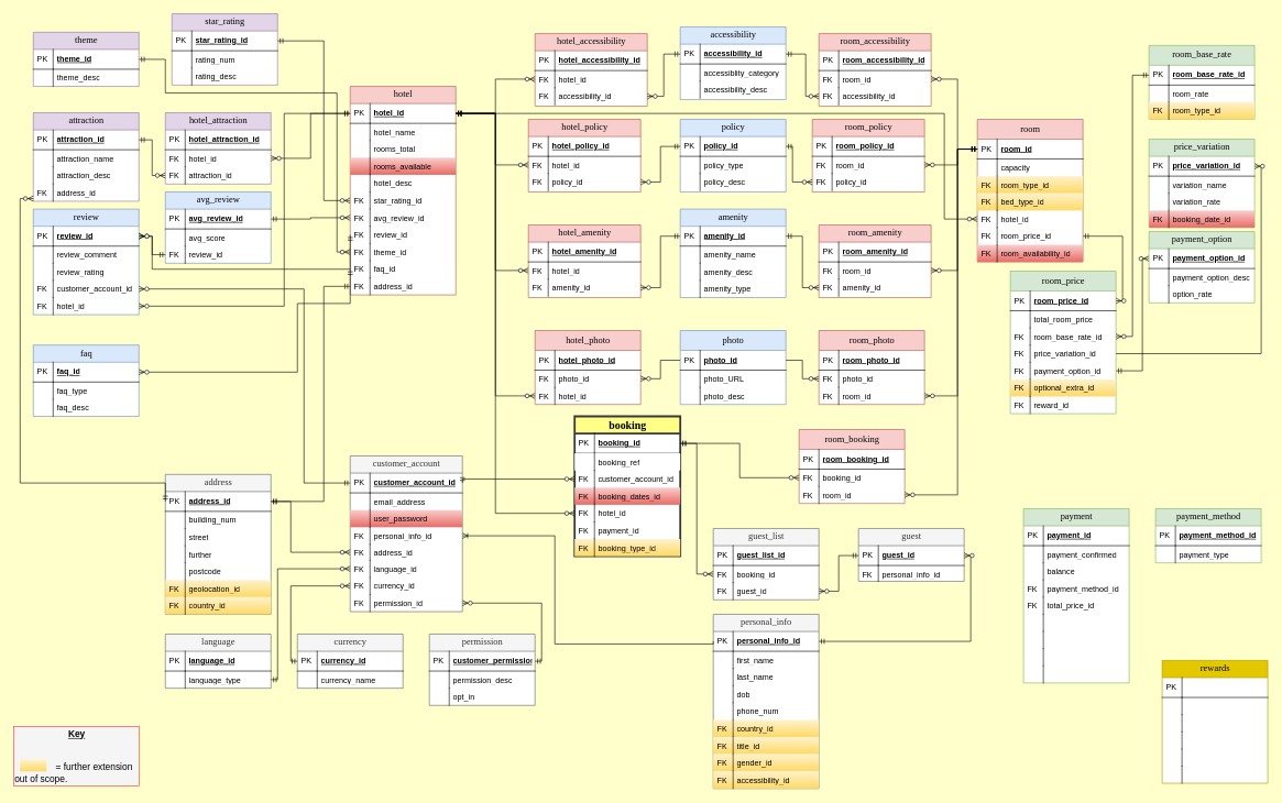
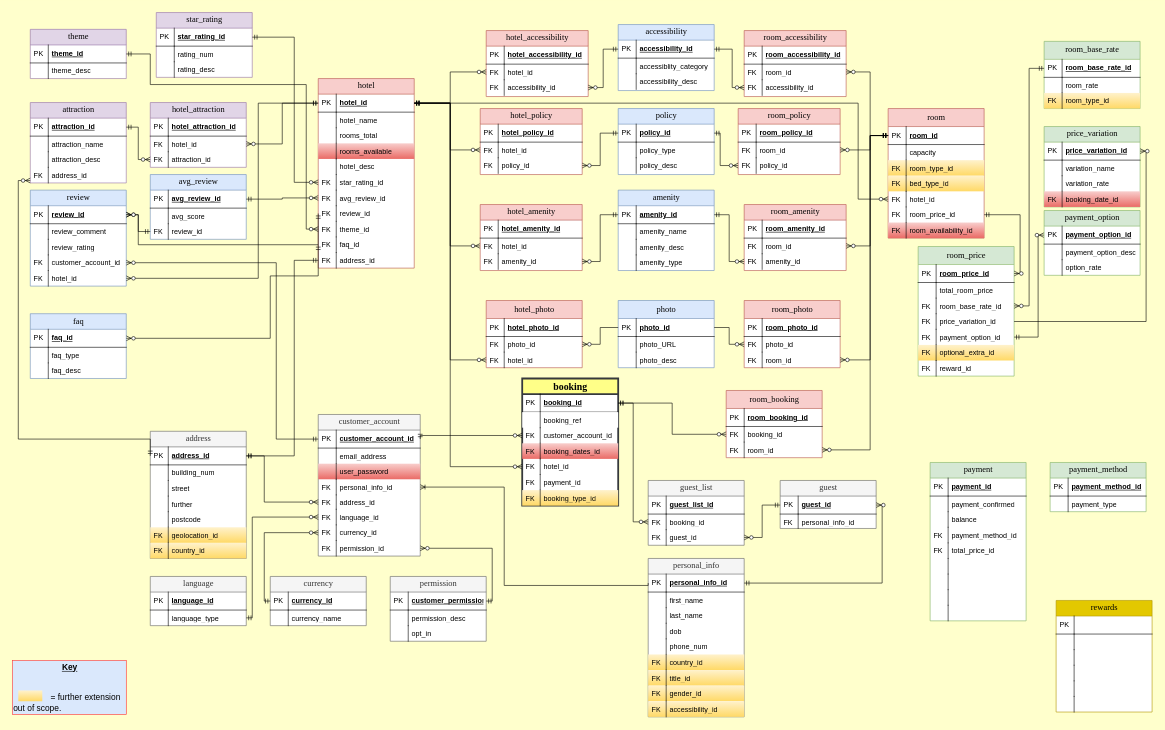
- <mxCell id="264" value="&lt;div style=&quot;text-align: center&quot;&gt;&lt;u style=&quot;font-size: 14px ; font-weight: bold&quot;&gt;Key&lt;/u&gt;&lt;/div&gt;&lt;div&gt;&lt;u style=&quot;font-size: 14px ; font-weight: bold&quot;&gt;&lt;br&gt;&lt;/u&gt;&lt;/div&gt;&lt;font&gt;&lt;div&gt;&lt;span style=&quot;font-size: 14px&quot;&gt;&lt;br&gt;&lt;/span&gt;&lt;/div&gt;&lt;span style=&quot;font-size: 14px&quot;&gt;&lt;div&gt;&lt;span&gt;&lt;span style=&quot;white-space: pre&quot;&gt;&#09;&lt;/span&gt;&lt;span style=&quot;white-space: pre&quot;&gt;&#09;&lt;/span&gt;= further extension out of scope.&lt;/span&gt;&lt;/div&gt;&lt;/span&gt;&lt;/font&gt;" style="whiteSpace=wrap;html=1;labelBackgroundColor=none;align=left;fillColor=#f5f5f5;strokeColor=#FF3333;" parent="1" vertex="1"><mxGeometry x="20" y="1100" width="190" height="90" as="geometry" /></mxCell>
+ <mxCell id="264" value="&lt;div style=&quot;text-align: center&quot;&gt;&lt;u style=&quot;font-size: 14px ; font-weight: bold&quot;&gt;Key&lt;/u&gt;&lt;/div&gt;&lt;div&gt;&lt;u style=&quot;font-size: 14px ; font-weight: bold&quot;&gt;&lt;br&gt;&lt;/u&gt;&lt;/div&gt;&lt;font&gt;&lt;div&gt;&lt;span style=&quot;font-size: 14px&quot;&gt;&lt;br&gt;&lt;/span&gt;&lt;/div&gt;&lt;span style=&quot;font-size: 14px&quot;&gt;&lt;div&gt;&lt;span&gt;&lt;span style=&quot;white-space: pre&quot;&gt;&#09;&lt;/span&gt;&lt;span style=&quot;white-space: pre&quot;&gt;&#09;&lt;/span&gt;= further extension out of scope.&lt;/span&gt;&lt;/div&gt;&lt;/span&gt;&lt;/font&gt;" style="whiteSpace=wrap;html=1;labelBackgroundColor=none;align=left;fillColor=#dae8fc;strokeColor=#FF3333;" parent="1" vertex="1"><mxGeometry x="20" y="1100" width="190" height="90" as="geometry" /></mxCell>
